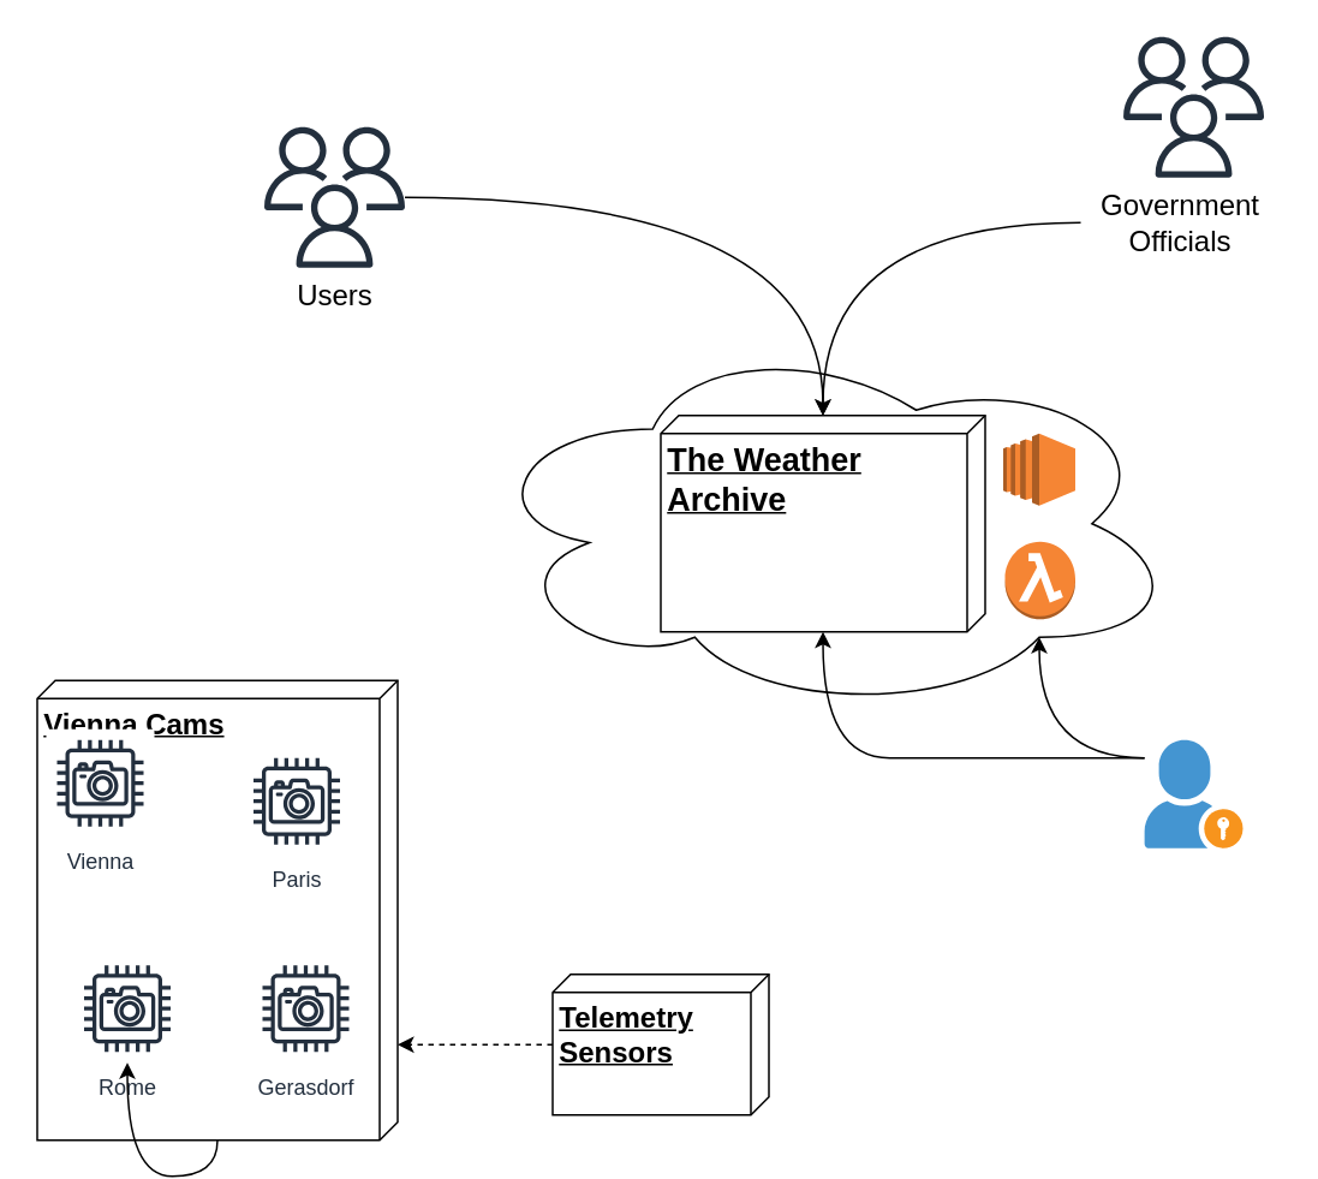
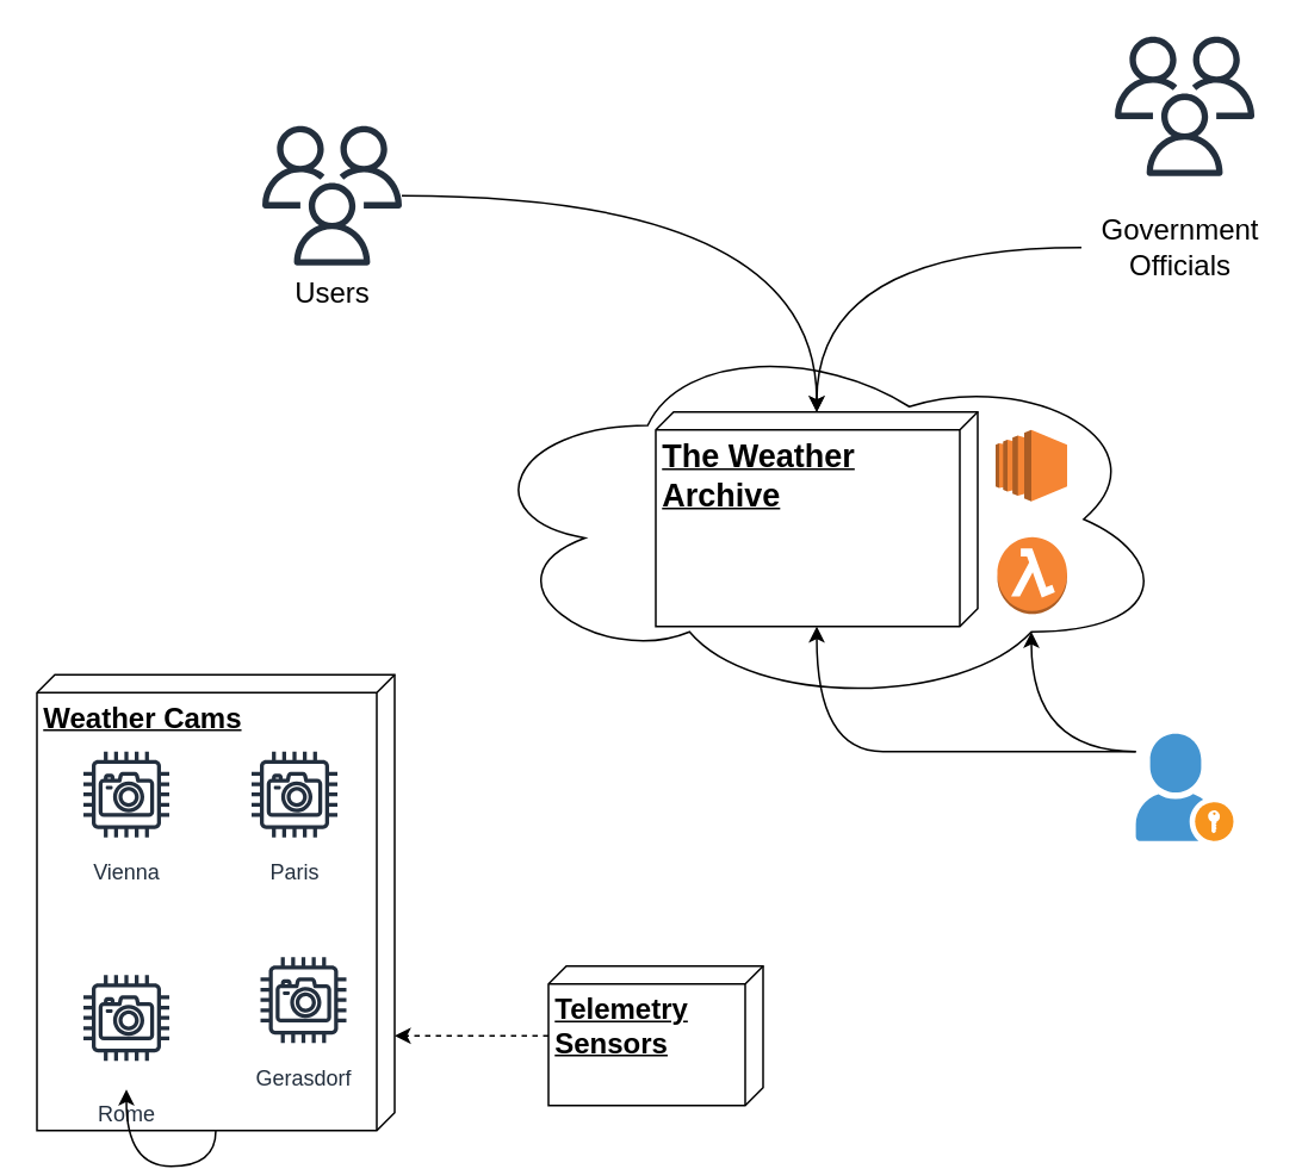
- <mxCell id="11" value="&lt;font style=&quot;font-size: 16px;&quot;&gt;Government&lt;br&gt;Officials&lt;/font&gt;" style="text;html=1;align=center;verticalAlign=middle;resizable=0;points=[];autosize=1;strokeColor=none;fillColor=none;" vertex="1" parent="1"><mxGeometry x="599" y="98" width="110" height="50" as="geometry" /></mxCell>
+ <mxCell id="11" value="&lt;font style=&quot;font-size: 16px;&quot;&gt;Government&lt;br&gt;Officials&lt;/font&gt;" style="text;html=1;align=center;verticalAlign=middle;resizable=0;points=[];autosize=1;strokeColor=none;fillColor=none;" vertex="1" parent="1"><mxGeometry x="604" y="113" width="110" height="50" as="geometry" /></mxCell>
- <mxCell id="13" value="&lt;b&gt;&lt;font style=&quot;font-size: 16px;&quot;&gt;Vienna Cams&lt;/font&gt;&lt;/b&gt;" style="verticalAlign=top;align=left;spacingTop=8;spacingLeft=2;spacingRight=12;shape=cube;size=10;direction=south;fontStyle=4;html=1;whiteSpace=wrap;" vertex="1" parent="12"><mxGeometry width="200" height="255" as="geometry" /></mxCell>
+ <mxCell id="13" value="&lt;b&gt;&lt;font style=&quot;font-size: 16px;&quot;&gt;Weather Cams&lt;/font&gt;&lt;/b&gt;" style="verticalAlign=top;align=left;spacingTop=8;spacingLeft=2;spacingRight=12;shape=cube;size=10;direction=south;fontStyle=4;html=1;whiteSpace=wrap;" vertex="1" parent="12"><mxGeometry width="200" height="255" as="geometry" /></mxCell>
- <mxCell id="14" value="Vienna" style="sketch=0;outlineConnect=0;fontColor=#232F3E;gradientColor=none;strokeColor=#232F3E;fillColor=#ffffff;dashed=0;verticalLabelPosition=bottom;verticalAlign=top;align=center;html=1;fontSize=12;fontStyle=0;aspect=fixed;shape=mxgraph.aws4.resourceIcon;resIcon=mxgraph.aws4.camera;" vertex="1" parent="12"><mxGeometry x="5" y="26.97" width="60" height="60" as="geometry" /></mxCell>
+ <mxCell id="14" value="Vienna" style="sketch=0;outlineConnect=0;fontColor=#232F3E;gradientColor=none;strokeColor=#232F3E;fillColor=#ffffff;dashed=0;verticalLabelPosition=bottom;verticalAlign=top;align=center;html=1;fontSize=12;fontStyle=0;aspect=fixed;shape=mxgraph.aws4.resourceIcon;resIcon=mxgraph.aws4.camera;" vertex="1" parent="12"><mxGeometry x="20" y="36.97" width="60" height="60" as="geometry" /></mxCell>
- <mxCell id="16" value="Rome" style="sketch=0;outlineConnect=0;fontColor=#232F3E;gradientColor=none;strokeColor=#232F3E;fillColor=#ffffff;dashed=0;verticalLabelPosition=bottom;verticalAlign=top;align=center;html=1;fontSize=12;fontStyle=0;aspect=fixed;shape=mxgraph.aws4.resourceIcon;resIcon=mxgraph.aws4.camera;" vertex="1" parent="12"><mxGeometry x="20" y="151.97" width="60" height="60" as="geometry" /></mxCell>
+ <mxCell id="16" value="Rome" style="sketch=0;outlineConnect=0;fontColor=#232F3E;gradientColor=none;strokeColor=#232F3E;fillColor=#ffffff;dashed=0;verticalLabelPosition=bottom;verticalAlign=top;align=center;html=1;fontSize=12;fontStyle=0;aspect=fixed;shape=mxgraph.aws4.resourceIcon;resIcon=mxgraph.aws4.camera;" vertex="1" parent="12"><mxGeometry x="20" y="151.97" width="60" height="80" as="geometry" /></mxCell>
